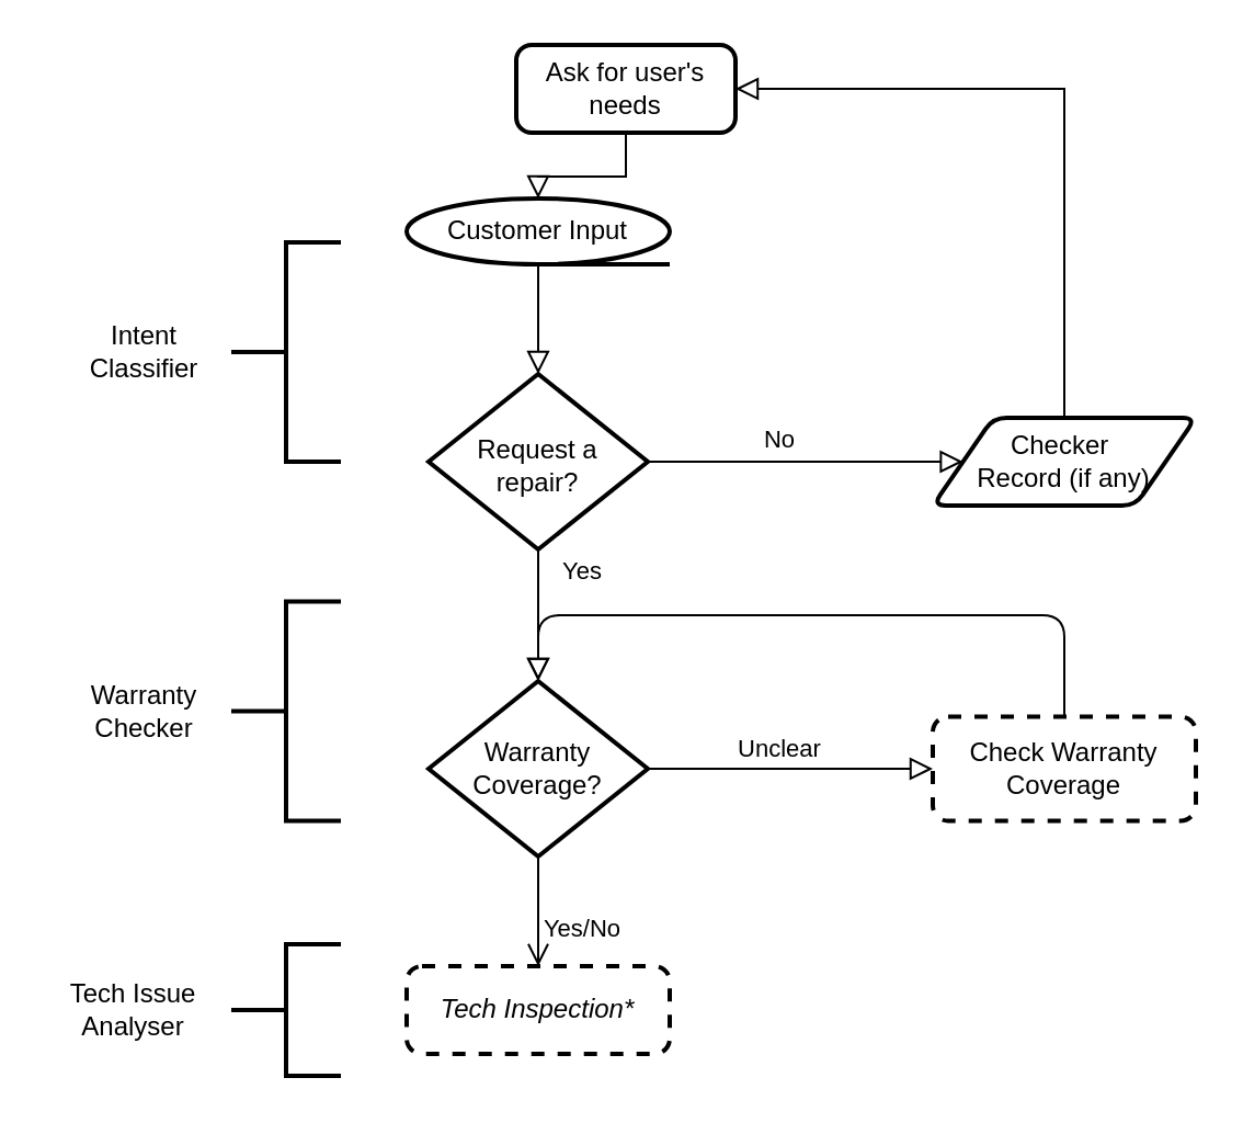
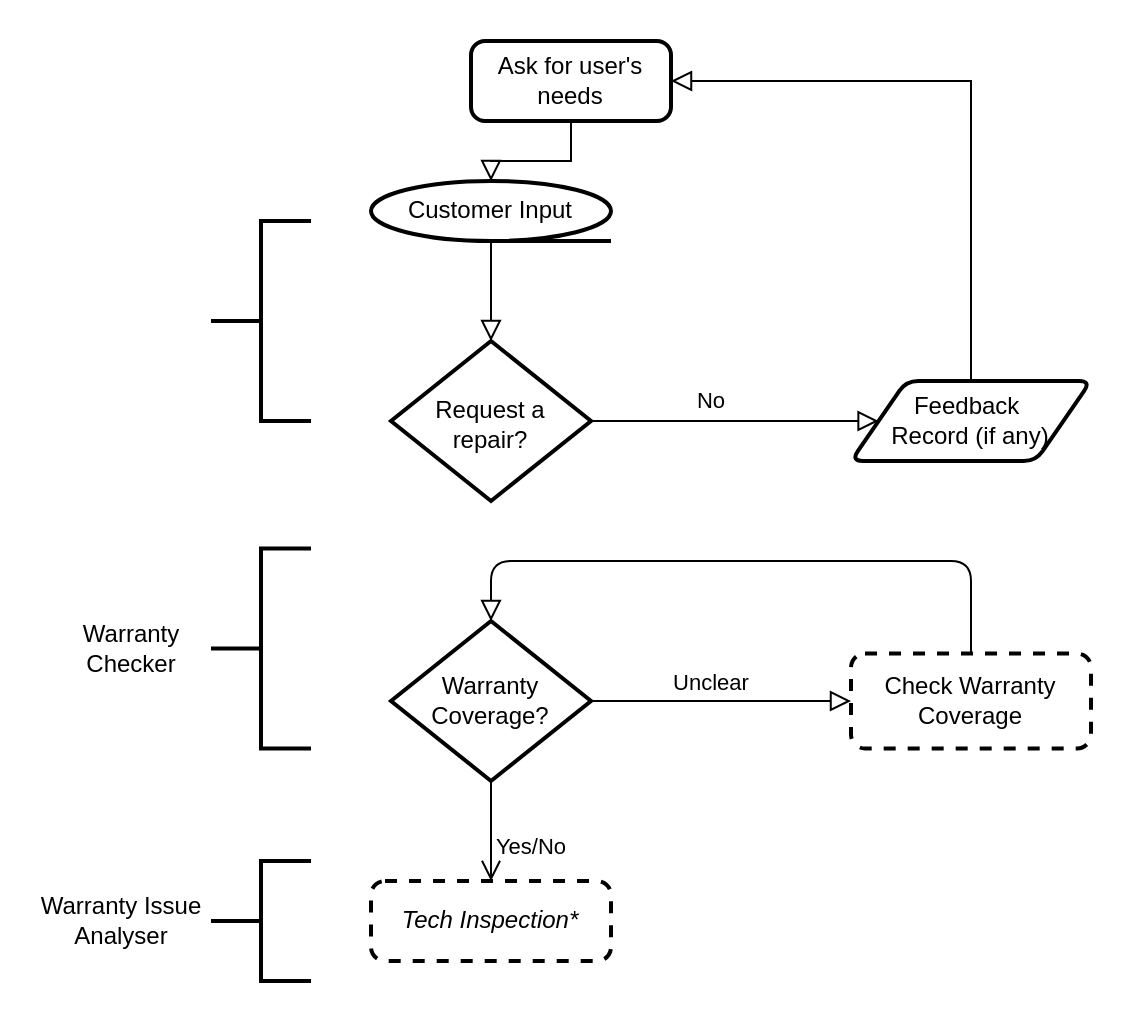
- <mxCell id="19" value="Intent&lt;div&gt;Classifier&lt;/div&gt;" style="text;html=1;align=center;verticalAlign=middle;resizable=0;points=[];autosize=1;strokeColor=none;fillColor=none;" vertex="1" parent="1"><mxGeometry x="30" y="140" width="70" height="40" as="geometry" /></mxCell>
- <mxCell id="8" value="Checker&amp;nbsp;&lt;div&gt;Record (if any)&lt;/div&gt;" style="rounded=1;whiteSpace=wrap;html=1;fontSize=12;glass=0;strokeWidth=2;shadow=0;absoluteArcSize=1;arcSize=12;shape=parallelogram;perimeter=parallelogramPerimeter;size=0.23;" parent="1" vertex="1"><mxGeometry x="425" y="190" width="120" height="40" as="geometry" /></mxCell>
+ <mxCell id="8" value="Feedback&amp;nbsp;&lt;div&gt;Record (if any)&lt;/div&gt;" style="rounded=1;whiteSpace=wrap;html=1;fontSize=12;glass=0;strokeWidth=2;shadow=0;absoluteArcSize=1;arcSize=12;shape=parallelogram;perimeter=parallelogramPerimeter;size=0.23;" parent="1" vertex="1"><mxGeometry x="425" y="190" width="120" height="40" as="geometry" /></mxCell>
- <mxCell id="4" value="Yes" style="rounded=0;html=1;jettySize=auto;orthogonalLoop=1;fontSize=11;endArrow=block;endFill=0;endSize=8;strokeWidth=1;shadow=0;labelBackgroundColor=none;edgeStyle=orthogonalEdgeStyle;" parent="1" source="6" target="12" edge="1"><mxGeometry x="-0.667" y="20" relative="1" as="geometry"><mxPoint as="offset" /></mxGeometry></mxCell>
- <mxCell id="23" value="Tech Issue&lt;div&gt;Analyser&lt;/div&gt;" style="text;html=1;align=center;verticalAlign=middle;resizable=0;points=[];autosize=1;strokeColor=none;fillColor=none;" vertex="1" parent="1"><mxGeometry x="20" y="440" width="80" height="40" as="geometry" /></mxCell>
+ <mxCell id="23" value="Warranty Issue&lt;div&gt;Analyser&lt;/div&gt;" style="text;html=1;align=center;verticalAlign=middle;resizable=0;points=[];autosize=1;strokeColor=none;fillColor=none;" vertex="1" parent="1"><mxGeometry x="20" y="440" width="80" height="40" as="geometry" /></mxCell>
